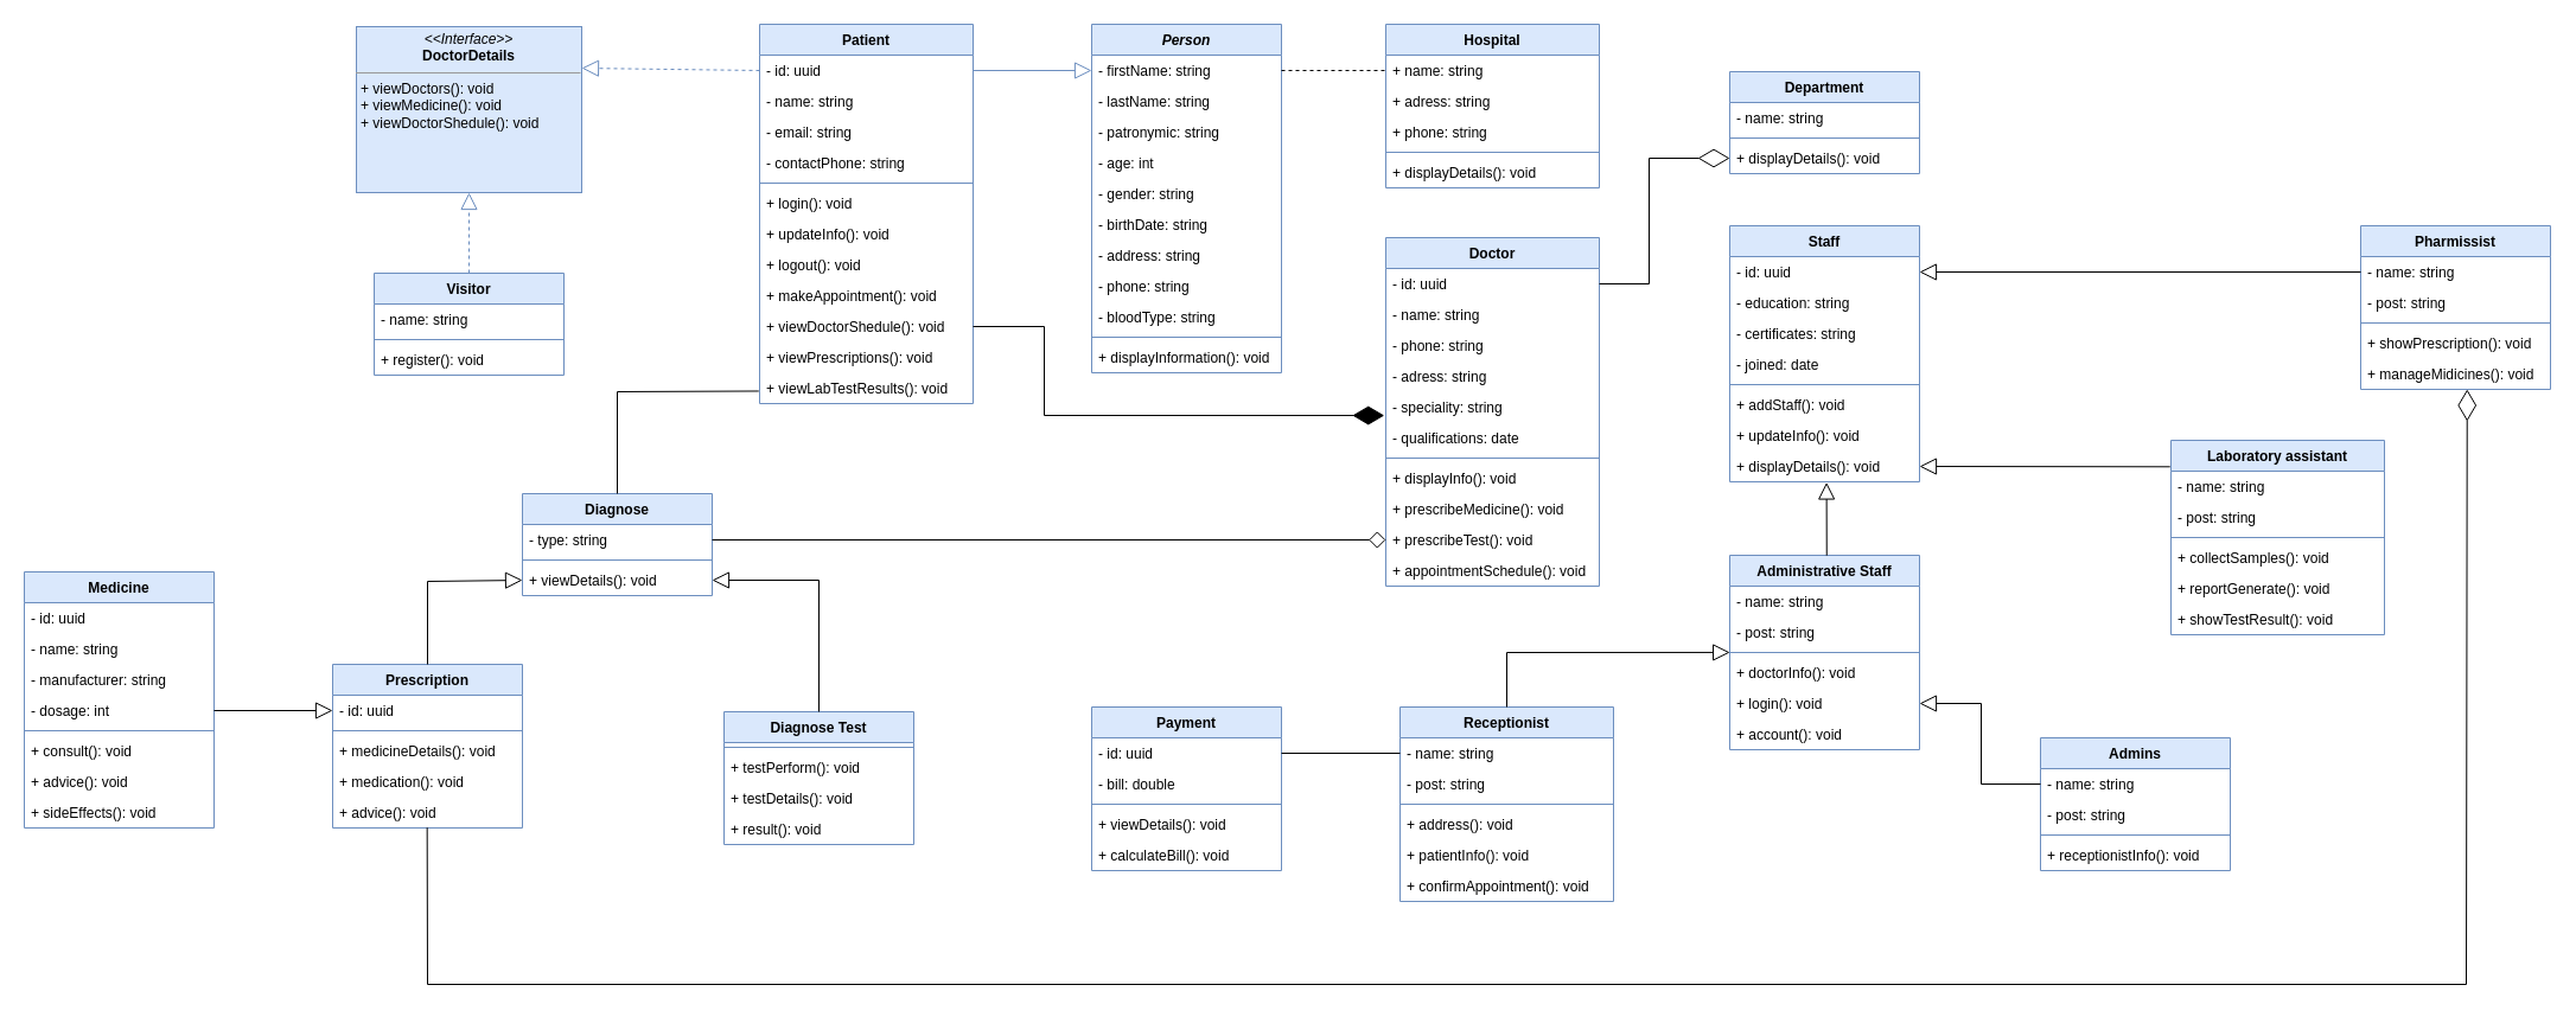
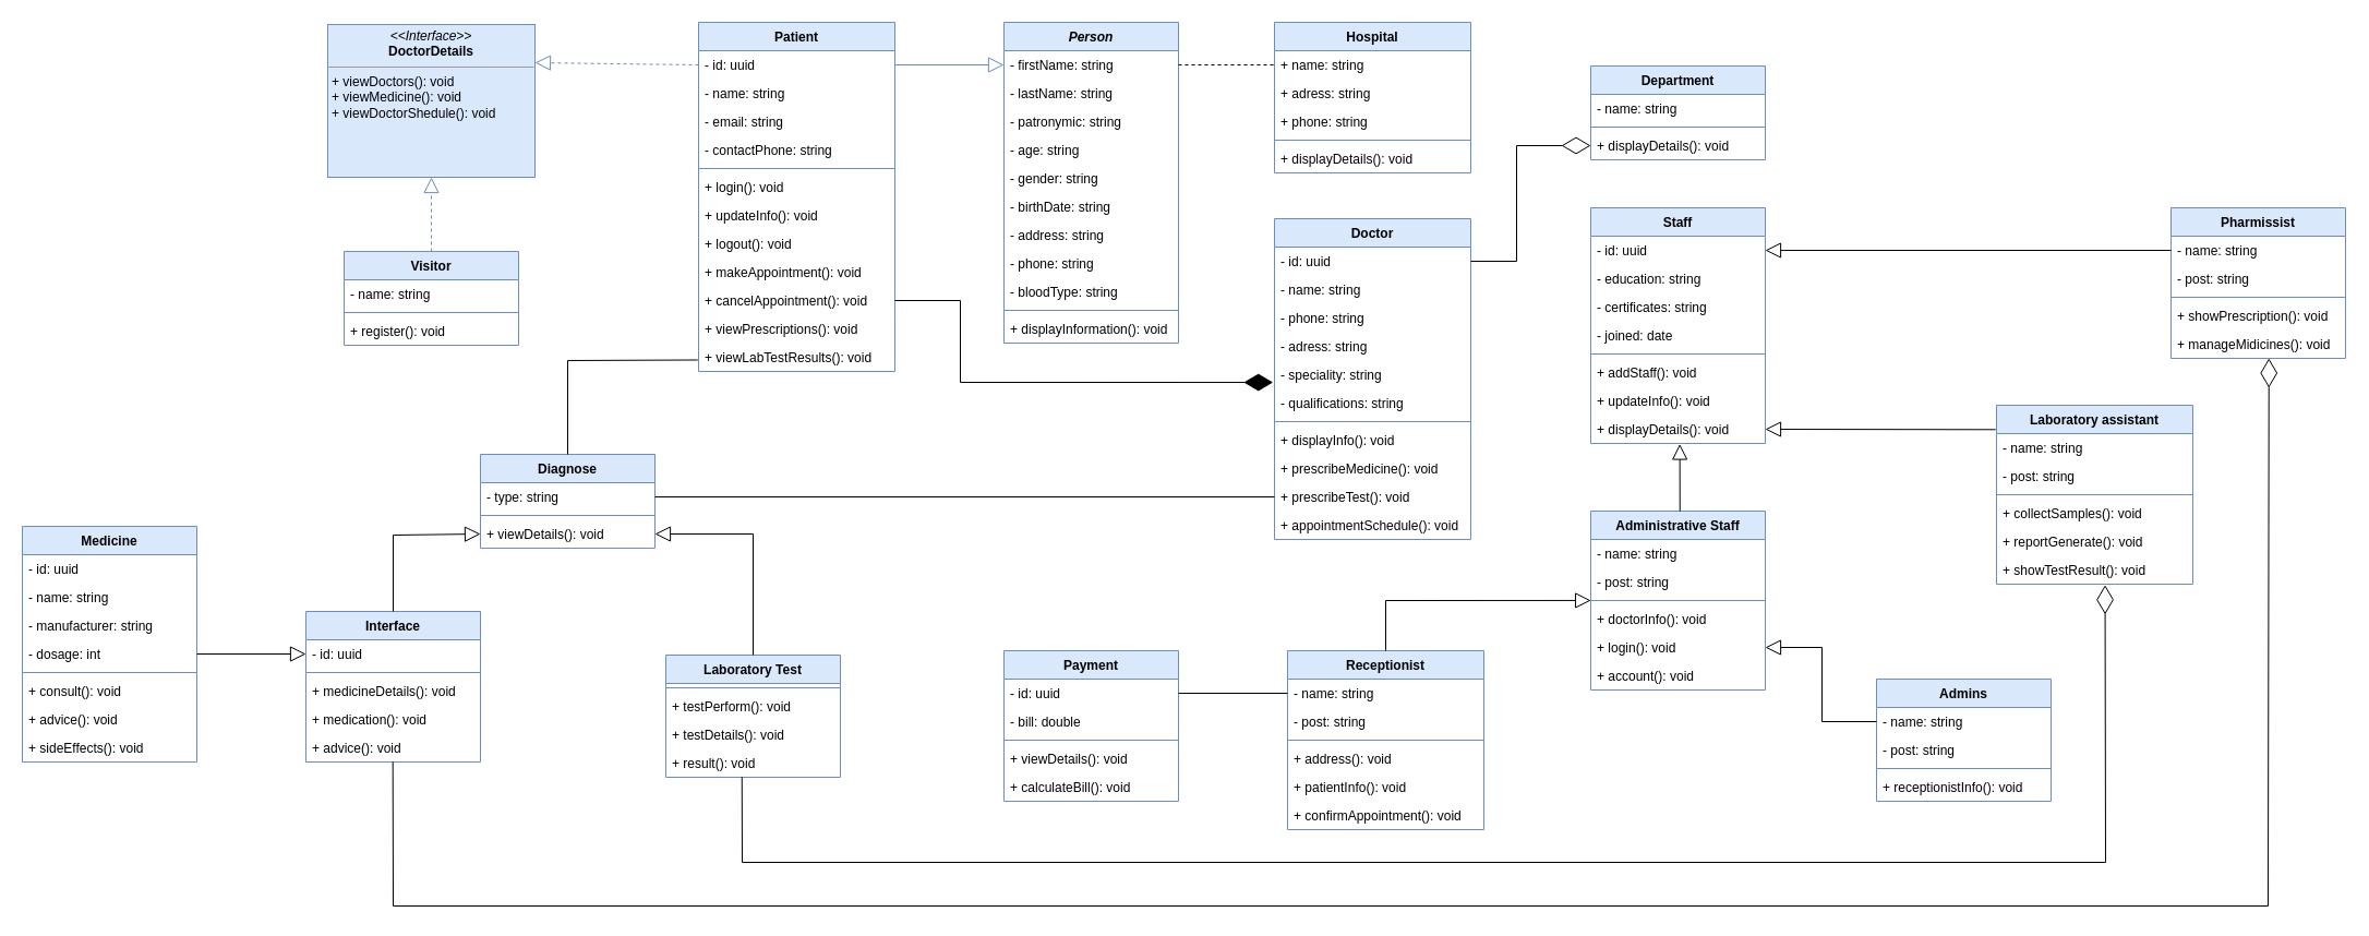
- <mxCell id="16" value="- age: int" style="text;strokeColor=none;fillColor=none;align=left;verticalAlign=top;spacingLeft=4;spacingRight=4;overflow=hidden;rotatable=0;points=[[0,0.5],[1,0.5]];portConstraint=eastwest;" vertex="1" parent="12"><mxGeometry y="104" width="160" height="26" as="geometry" /></mxCell>
+ <mxCell id="16" value="- age: string" style="text;strokeColor=none;fillColor=none;align=left;verticalAlign=top;spacingLeft=4;spacingRight=4;overflow=hidden;rotatable=0;points=[[0,0.5],[1,0.5]];portConstraint=eastwest;" vertex="1" parent="12"><mxGeometry y="104" width="160" height="26" as="geometry" /></mxCell>
- <mxCell id="93" value="+ viewDoctorShedule(): void" style="text;strokeColor=none;fillColor=none;align=left;verticalAlign=top;spacingLeft=4;spacingRight=4;overflow=hidden;rotatable=0;points=[[0,0.5],[1,0.5]];portConstraint=eastwest;" vertex="1" parent="83"><mxGeometry y="242" width="180" height="26" as="geometry" /></mxCell>
+ <mxCell id="93" value="+ cancelAppointment(): void" style="text;strokeColor=none;fillColor=none;align=left;verticalAlign=top;spacingLeft=4;spacingRight=4;overflow=hidden;rotatable=0;points=[[0,0.5],[1,0.5]];portConstraint=eastwest;" vertex="1" parent="83"><mxGeometry y="242" width="180" height="26" as="geometry" /></mxCell>
- <mxCell id="30" value="- qualifications: date" style="text;strokeColor=none;fillColor=none;align=left;verticalAlign=top;spacingLeft=4;spacingRight=4;overflow=hidden;rotatable=0;points=[[0,0.5],[1,0.5]];portConstraint=eastwest;" vertex="1" parent="24"><mxGeometry y="156" width="180" height="26" as="geometry" /></mxCell>
+ <mxCell id="30" value="- qualifications: string" style="text;strokeColor=none;fillColor=none;align=left;verticalAlign=top;spacingLeft=4;spacingRight=4;overflow=hidden;rotatable=0;points=[[0,0.5],[1,0.5]];portConstraint=eastwest;" vertex="1" parent="24"><mxGeometry y="156" width="180" height="26" as="geometry" /></mxCell>
- <mxCell id="139" value="" style="endArrow=diamond;endFill=0;endSize=12;html=1;rounded=0;fontSize=14;exitX=1;exitY=0.5;exitDx=0;exitDy=0;entryX=0;entryY=0.5;entryDx=0;entryDy=0;" edge="1" parent="1" source="97" target="34"><mxGeometry width="160" relative="1" as="geometry"><mxPoint x="670" y="440" as="sourcePoint" /><mxPoint x="830" y="440" as="targetPoint" /></mxGeometry></mxCell>
+ <mxCell id="139" value="" style="endArrow=none;endFill=0;endSize=12;html=1;rounded=0;fontSize=14;exitX=1;exitY=0.5;exitDx=0;exitDy=0;entryX=0;entryY=0.5;entryDx=0;entryDy=0;" edge="1" parent="1" source="97" target="34"><mxGeometry width="160" relative="1" as="geometry"><mxPoint x="670" y="440" as="sourcePoint" /><mxPoint x="830" y="440" as="targetPoint" /></mxGeometry></mxCell>
- <mxCell id="105" value="Prescription" style="swimlane;fontStyle=1;align=center;verticalAlign=top;childLayout=stackLayout;horizontal=1;startSize=26;horizontalStack=0;resizeParent=1;resizeParentMax=0;resizeLast=0;collapsible=1;marginBottom=0;fillColor=#dae8fc;strokeColor=#6c8ebf;" vertex="1" parent="1"><mxGeometry x="280" y="560" width="160" height="138" as="geometry" /></mxCell>
+ <mxCell id="105" value="Interface" style="swimlane;fontStyle=1;align=center;verticalAlign=top;childLayout=stackLayout;horizontal=1;startSize=26;horizontalStack=0;resizeParent=1;resizeParentMax=0;resizeLast=0;collapsible=1;marginBottom=0;fillColor=#dae8fc;strokeColor=#6c8ebf;" vertex="1" parent="1"><mxGeometry x="280" y="560" width="160" height="138" as="geometry" /></mxCell>
- <mxCell id="100" value="Diagnose Test" style="swimlane;fontStyle=1;align=center;verticalAlign=top;childLayout=stackLayout;horizontal=1;startSize=26;horizontalStack=0;resizeParent=1;resizeParentMax=0;resizeLast=0;collapsible=1;marginBottom=0;fillColor=#dae8fc;strokeColor=#6c8ebf;" vertex="1" parent="1"><mxGeometry x="610" y="600" width="160" height="112" as="geometry" /></mxCell>
+ <mxCell id="100" value="Laboratory Test" style="swimlane;fontStyle=1;align=center;verticalAlign=top;childLayout=stackLayout;horizontal=1;startSize=26;horizontalStack=0;resizeParent=1;resizeParentMax=0;resizeLast=0;collapsible=1;marginBottom=0;fillColor=#dae8fc;strokeColor=#6c8ebf;" vertex="1" parent="1"><mxGeometry x="610" y="600" width="160" height="112" as="geometry" /></mxCell>
+ <mxCell id="135" value="" style="endArrow=diamondThin;endFill=0;endSize=24;html=1;rounded=0;fontSize=14;exitX=0.436;exitY=0.988;exitDx=0;exitDy=0;exitPerimeter=0;entryX=0.553;entryY=1.031;entryDx=0;entryDy=0;entryPerimeter=0;" edge="1" parent="1" source="104" target="57"><mxGeometry width="160" relative="1" as="geometry"><mxPoint x="680" y="790" as="sourcePoint" /><mxPoint x="1930" y="540" as="targetPoint" /><Array as="points"><mxPoint x="680" y="790" /><mxPoint x="1930" y="790" /></Array></mxGeometry></mxCell>
